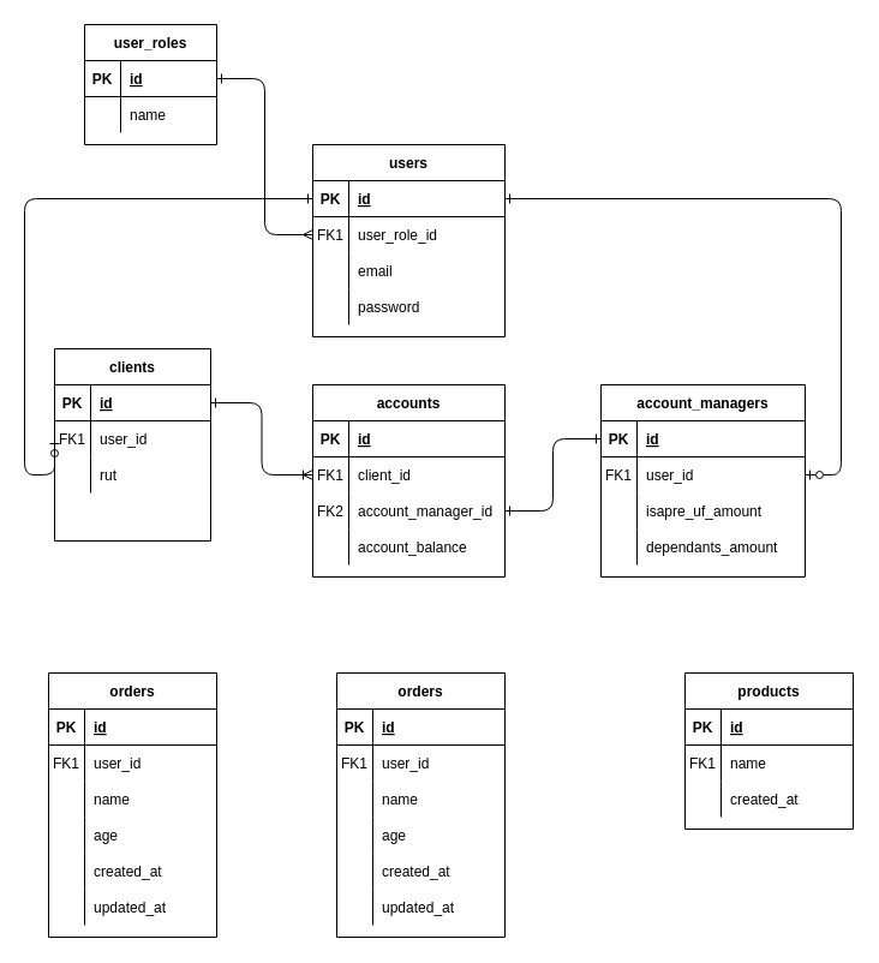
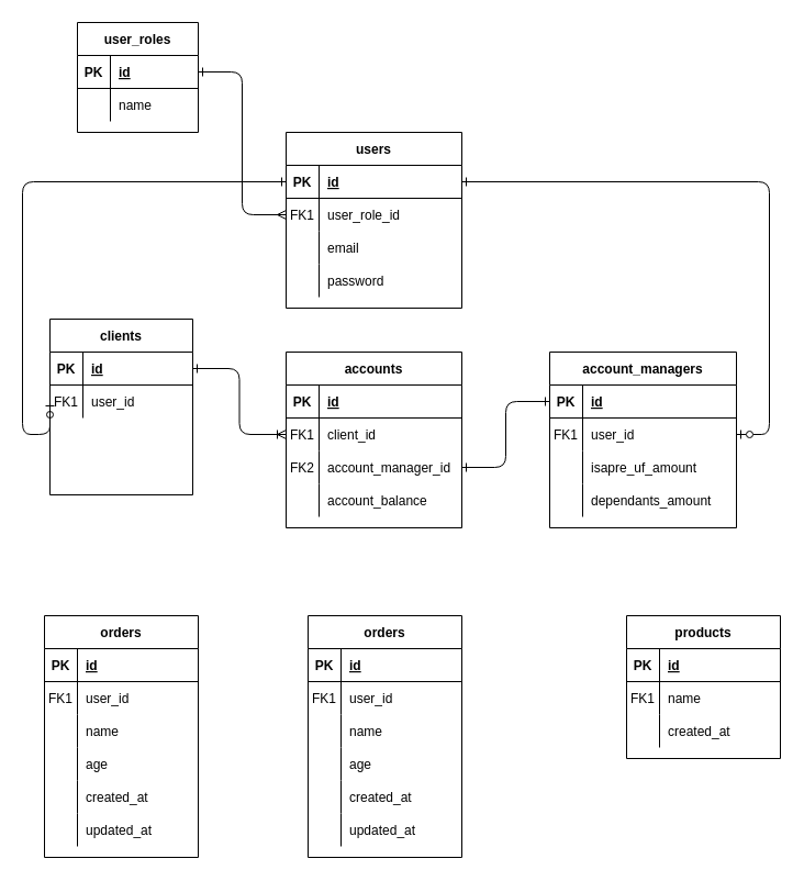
- <mxCell id="57" value="rut" style="shape=partialRectangle;overflow=hidden;connectable=0;fillColor=none;top=0;left=0;bottom=0;right=0;align=left;spacingLeft=6;" parent="55" vertex="1"><mxGeometry x="30" width="100" height="30" as="geometry"><mxRectangle width="100" height="30" as="alternateBounds" /></mxGeometry></mxCell>
